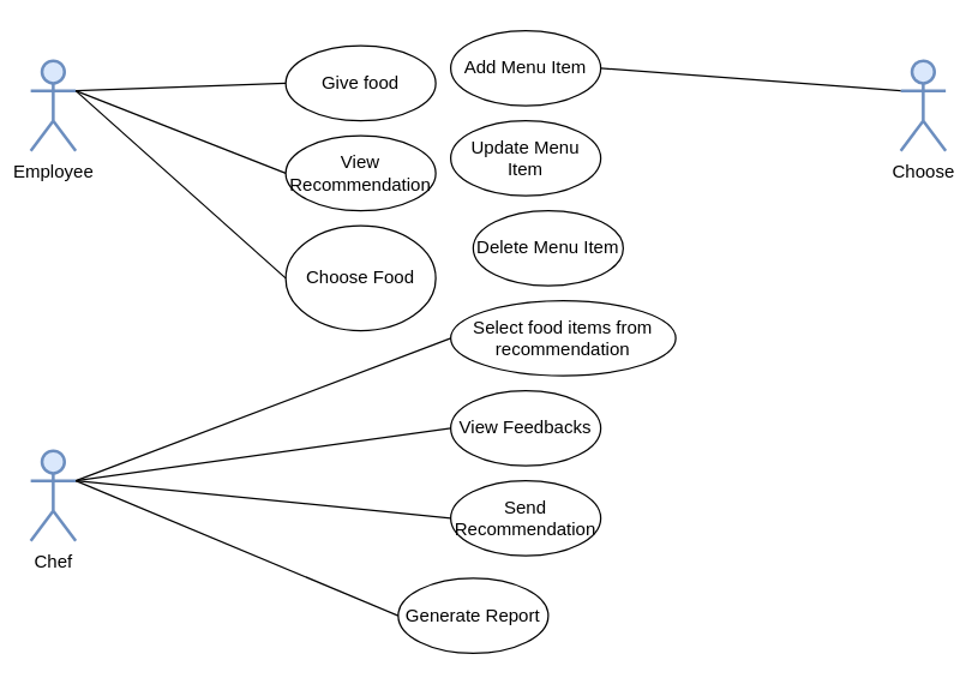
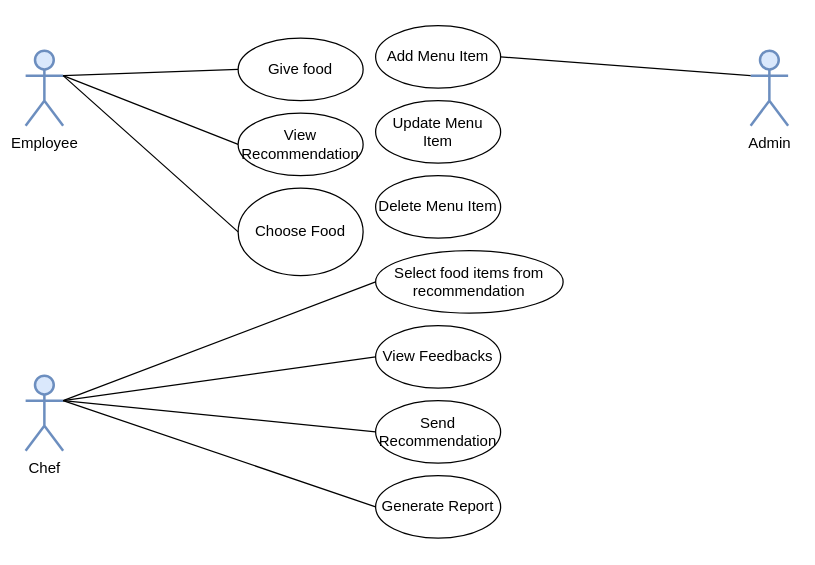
- <mxCell id="5" value="Choose" style="shape=umlActor;verticalLabelPosition=bottom;verticalAlign=top;html=1;fillColor=#dae8fc;strokeColor=#6c8ebf;strokeWidth=2;" vertex="1" parent="1"><mxGeometry x="600" y="40" width="30" height="60" as="geometry" /></mxCell>
+ <mxCell id="5" value="Admin" style="shape=umlActor;verticalLabelPosition=bottom;verticalAlign=top;html=1;fillColor=#dae8fc;strokeColor=#6c8ebf;strokeWidth=2;" vertex="1" parent="1"><mxGeometry x="600" y="40" width="30" height="60" as="geometry" /></mxCell>
- <mxCell id="8" value="Delete Menu Item" style="ellipse;whiteSpace=wrap;html=1;" vertex="1" parent="1"><mxGeometry x="315" y="140" width="100" height="50" as="geometry" /></mxCell>
+ <mxCell id="8" value="Delete Menu Item" style="ellipse;whiteSpace=wrap;html=1;" vertex="1" parent="1"><mxGeometry x="300" y="140" width="100" height="50" as="geometry" /></mxCell>
- <mxCell id="7" value="Generate Report" style="ellipse;whiteSpace=wrap;html=1;" vertex="1" parent="1"><mxGeometry x="265" y="385" width="100" height="50" as="geometry" /></mxCell>
+ <mxCell id="7" value="Generate Report" style="ellipse;whiteSpace=wrap;html=1;" vertex="1" parent="1"><mxGeometry x="300" y="380" width="100" height="50" as="geometry" /></mxCell>
